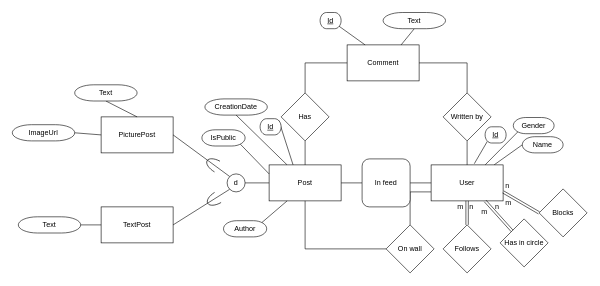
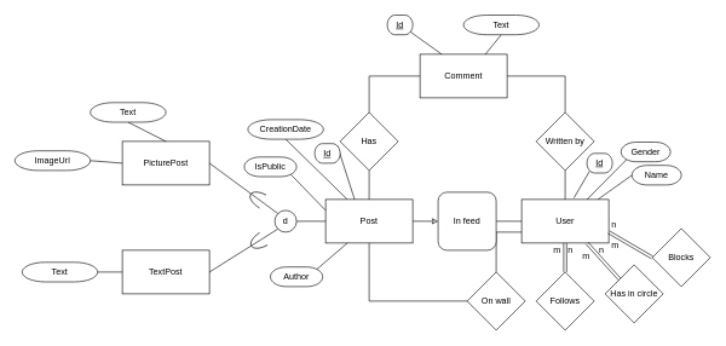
- <mxCell id="6" style="edgeStyle=orthogonalEdgeStyle;rounded=0;orthogonalLoop=1;jettySize=auto;html=1;exitX=1;exitY=0.5;exitDx=0;exitDy=0;entryX=0;entryY=0.5;entryDx=0;entryDy=0;endArrow=none;endFill=0;" edge="1" parent="1" source="9" target="21"><mxGeometry relative="1" as="geometry" /></mxCell>
+ <mxCell id="6" style="edgeStyle=orthogonalEdgeStyle;rounded=0;orthogonalLoop=1;jettySize=auto;html=1;exitX=1;exitY=0.5;exitDx=0;exitDy=0;entryX=0;entryY=0.5;entryDx=0;entryDy=0;endArrow=classic;endFill=0;" edge="1" parent="1" source="9" target="21"><mxGeometry relative="1" as="geometry" /></mxCell>
